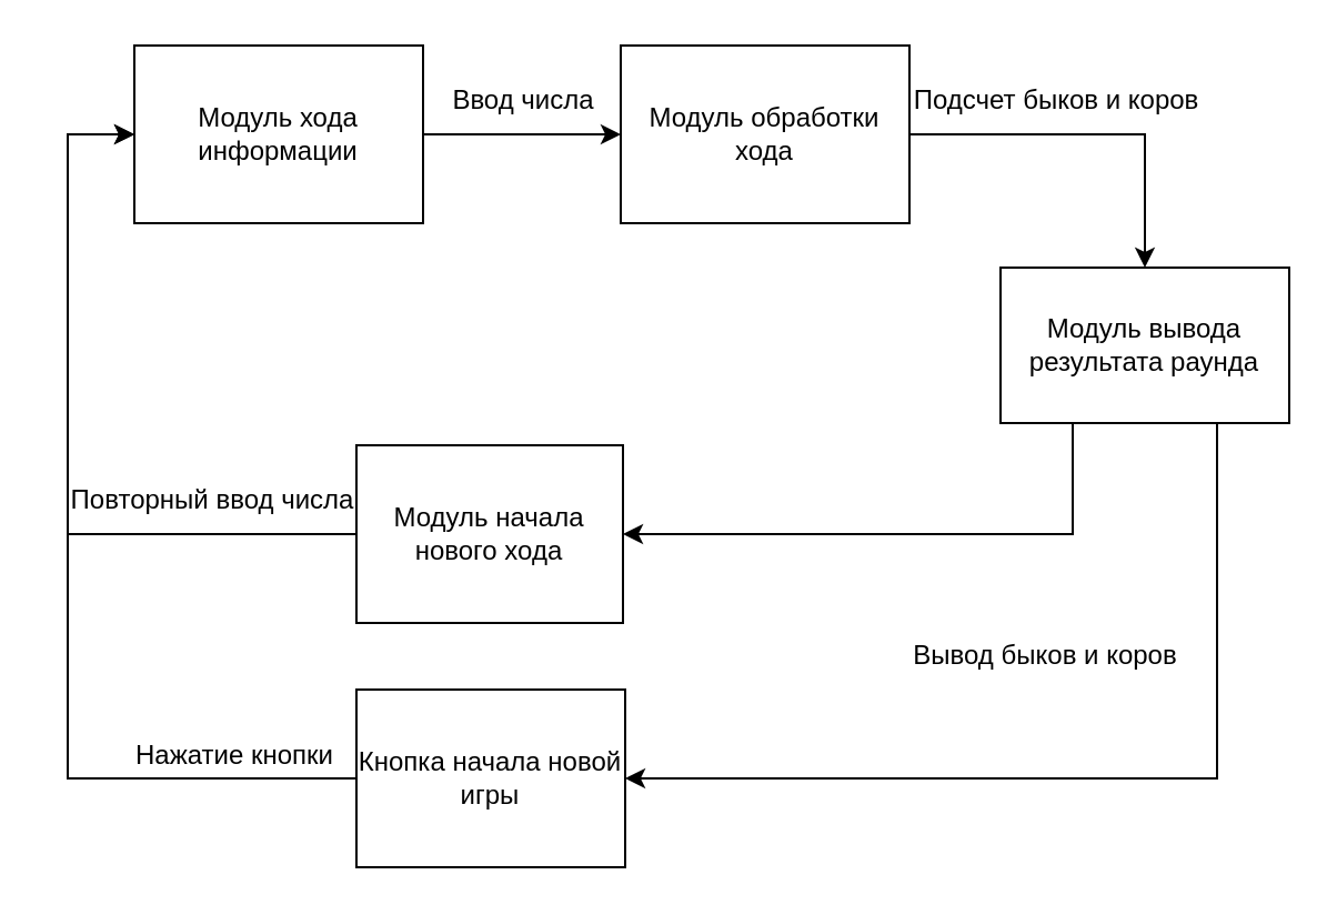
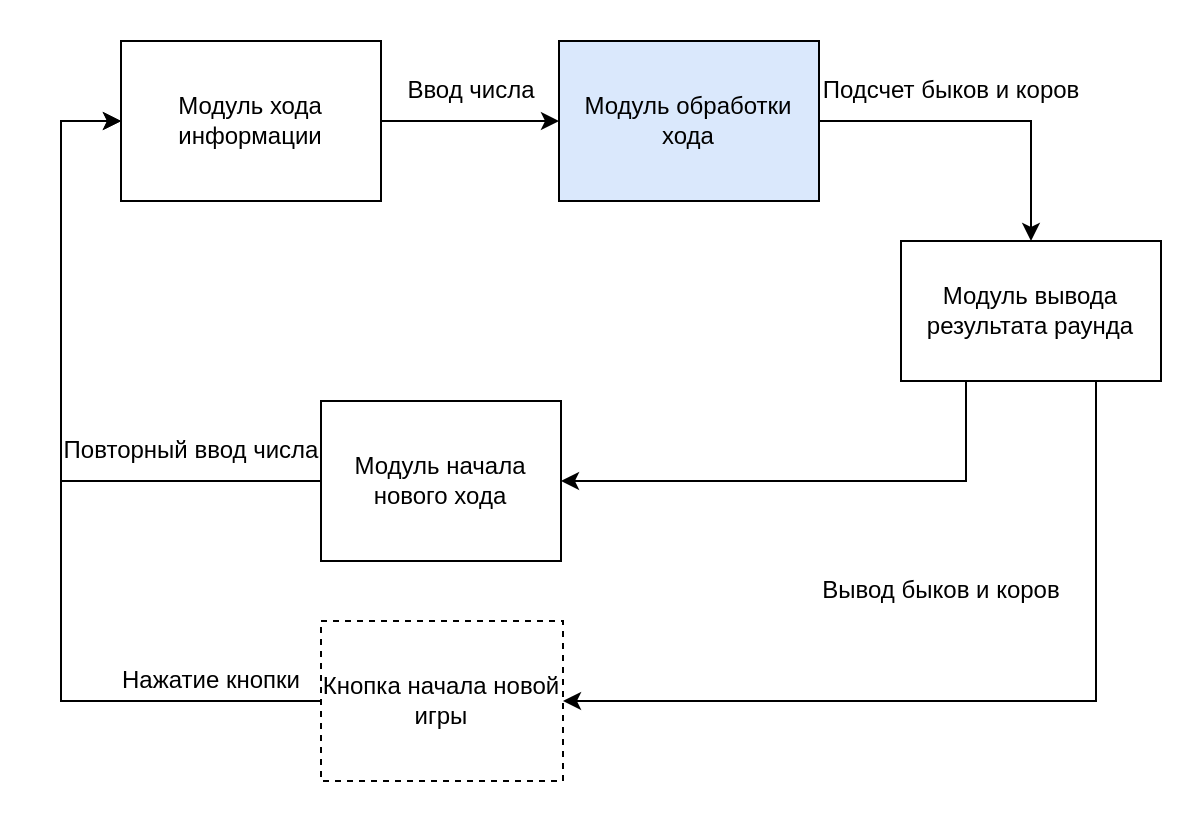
- <mxCell id="3" value="Модуль обработки хода" style="rounded=0;whiteSpace=wrap;html=1;" vertex="1" parent="1"><mxGeometry x="279" y="20" width="130" height="80" as="geometry" /></mxCell>
+ <mxCell id="3" value="Модуль обработки хода" style="rounded=0;whiteSpace=wrap;html=1;fillColor=#dae8fc;" vertex="1" parent="1"><mxGeometry x="279" y="20" width="130" height="80" as="geometry" /></mxCell>
- <mxCell id="14" value="Кнопка начала новой игры" style="rounded=0;whiteSpace=wrap;html=1;" vertex="1" parent="1"><mxGeometry x="160" y="310" width="121" height="80" as="geometry" /></mxCell>
+ <mxCell id="14" value="Кнопка начала новой игры" style="rounded=0;whiteSpace=wrap;html=1;dashed=1;" vertex="1" parent="1"><mxGeometry x="160" y="310" width="121" height="80" as="geometry" /></mxCell>
